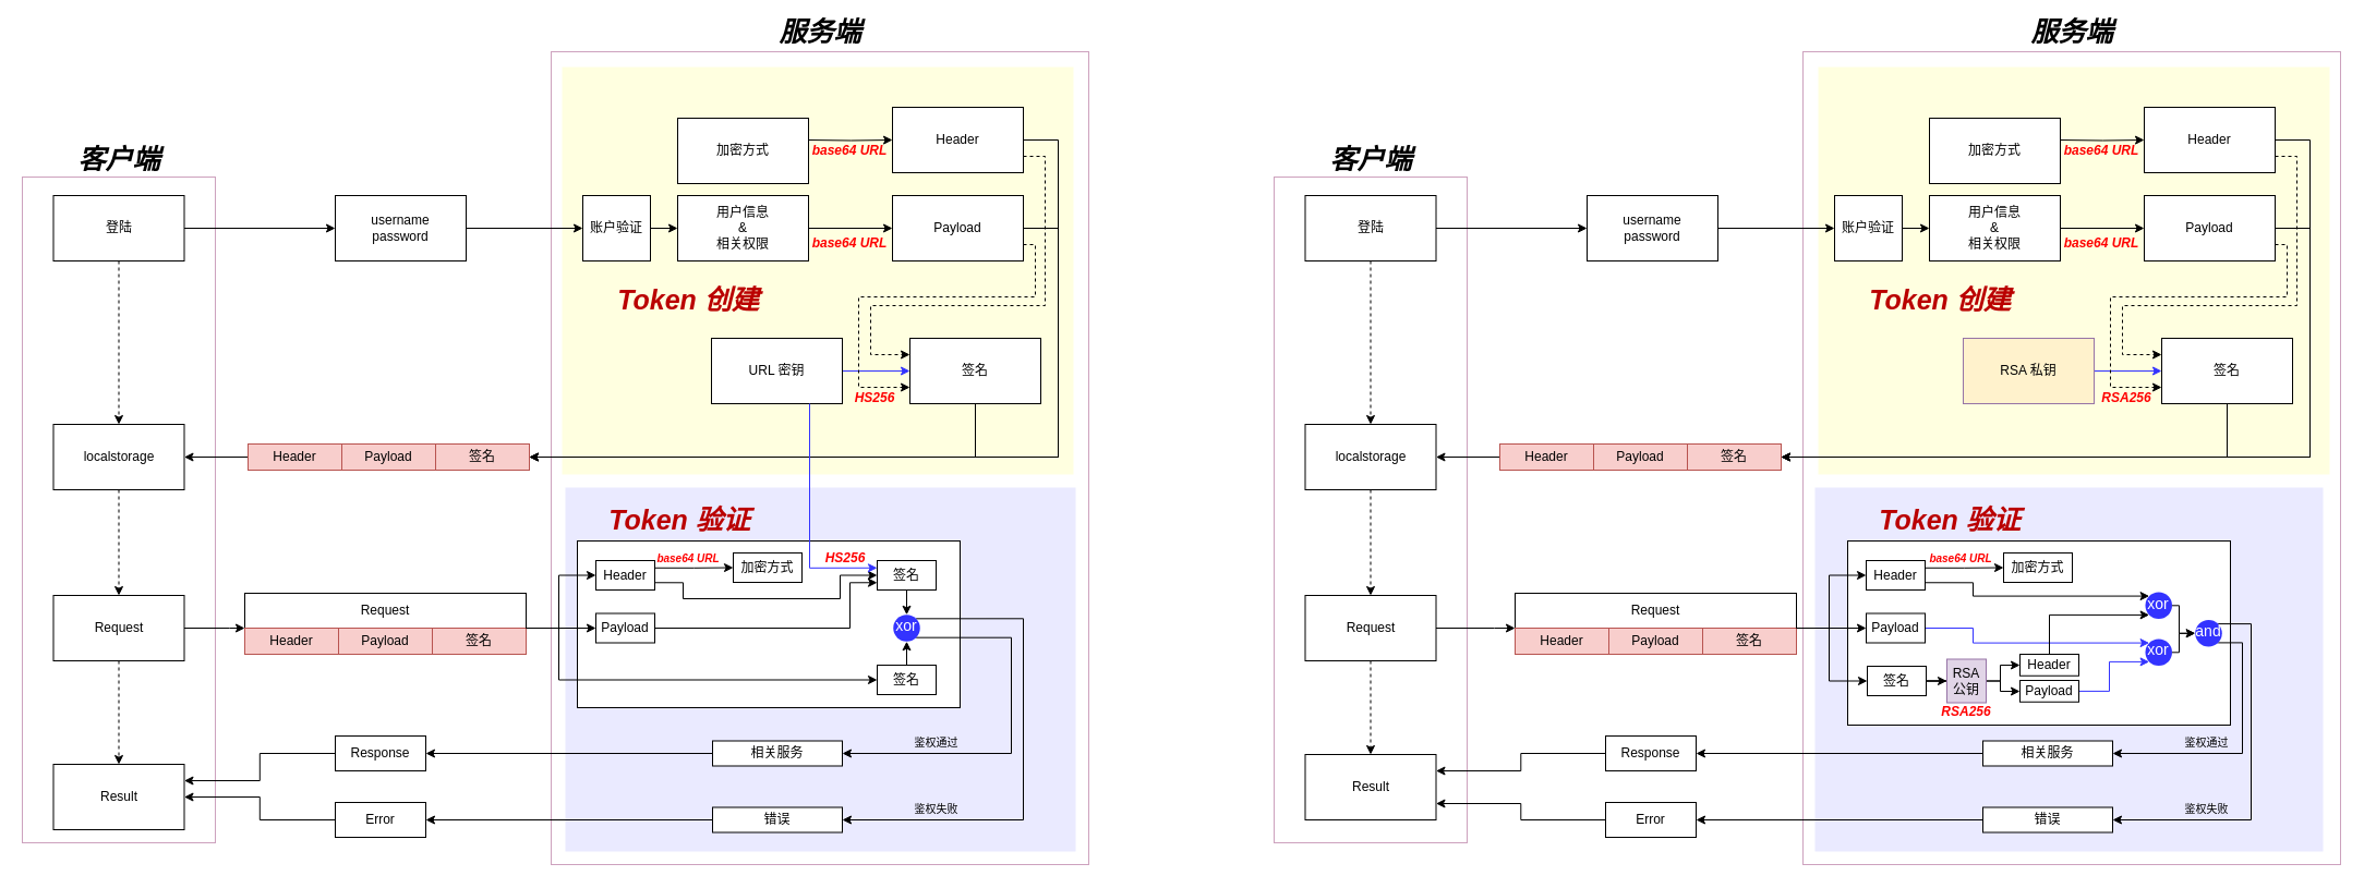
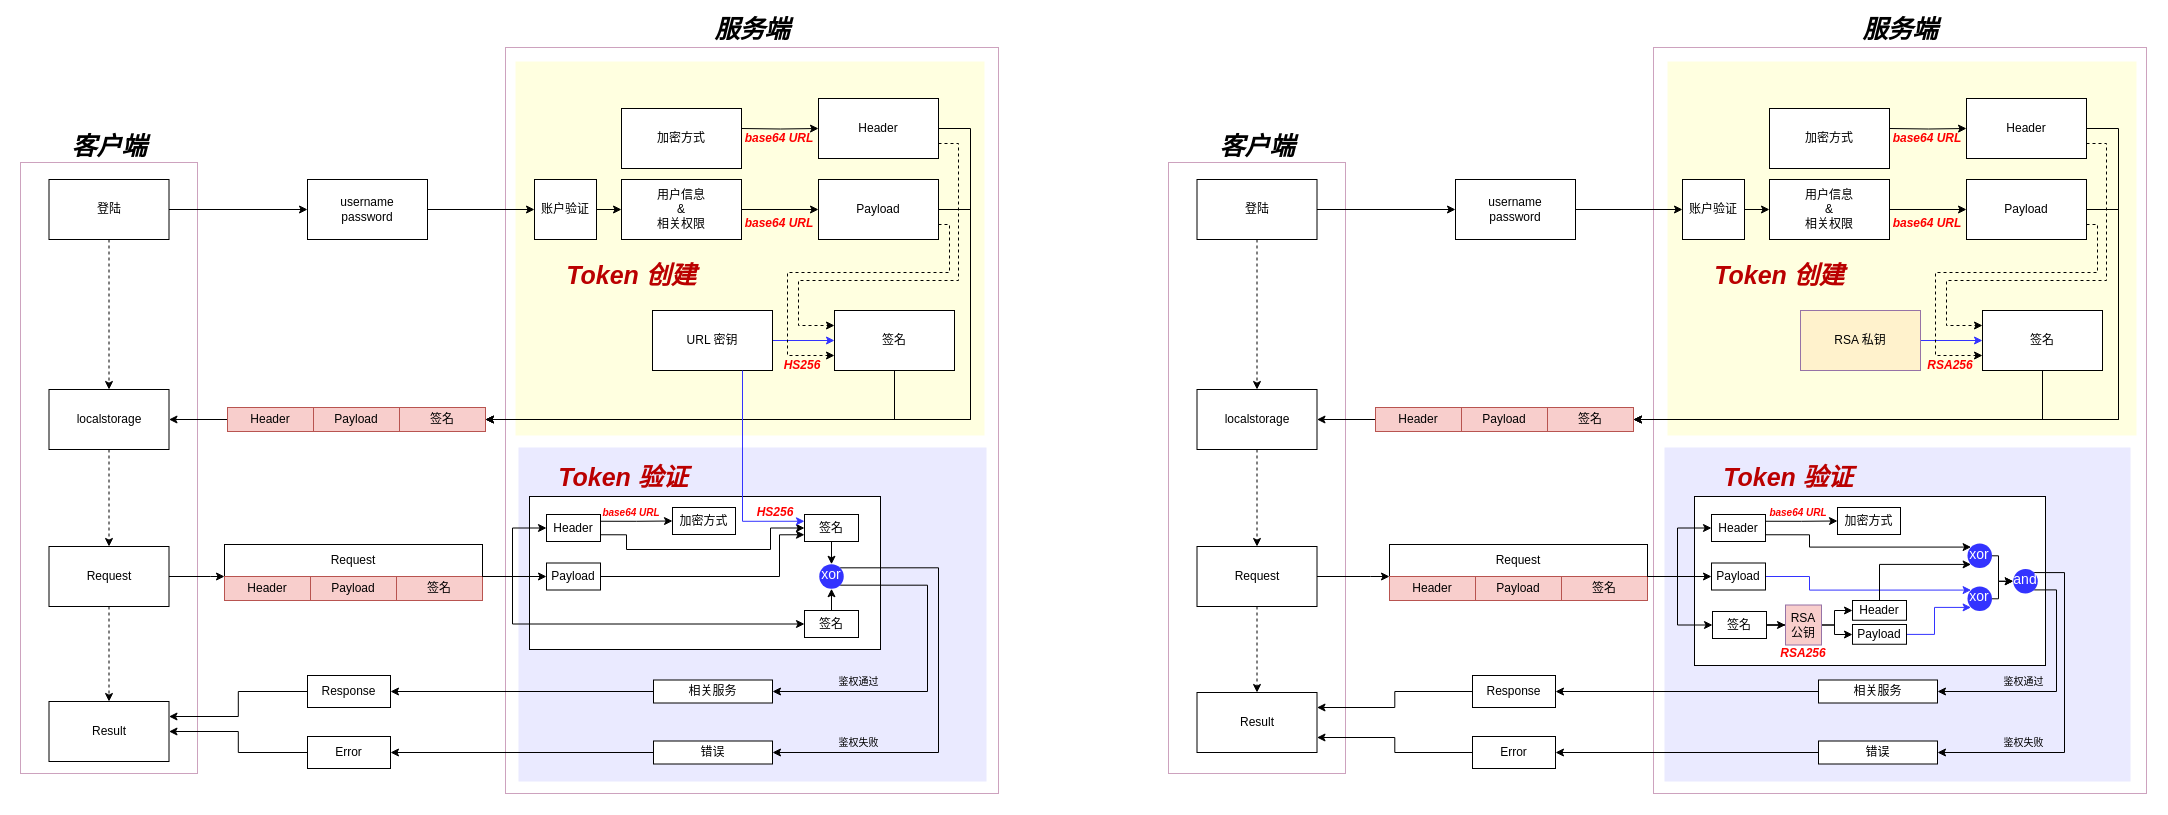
- <mxCell id="116" value="RSA 公钥" style="rounded=0;whiteSpace=wrap;html=1;fillColor=#e1d5e7;strokeColor=#9673a6;" vertex="1" parent="1"><mxGeometry x="1785" y="604.5" width="36" height="40" as="geometry" /></mxCell>
+ <mxCell id="116" value="RSA 公钥" style="rounded=0;whiteSpace=wrap;html=1;fillColor=#f8cecc;strokeColor=#9673a6;" vertex="1" parent="1"><mxGeometry x="1785" y="604.5" width="36" height="40" as="geometry" /></mxCell>
